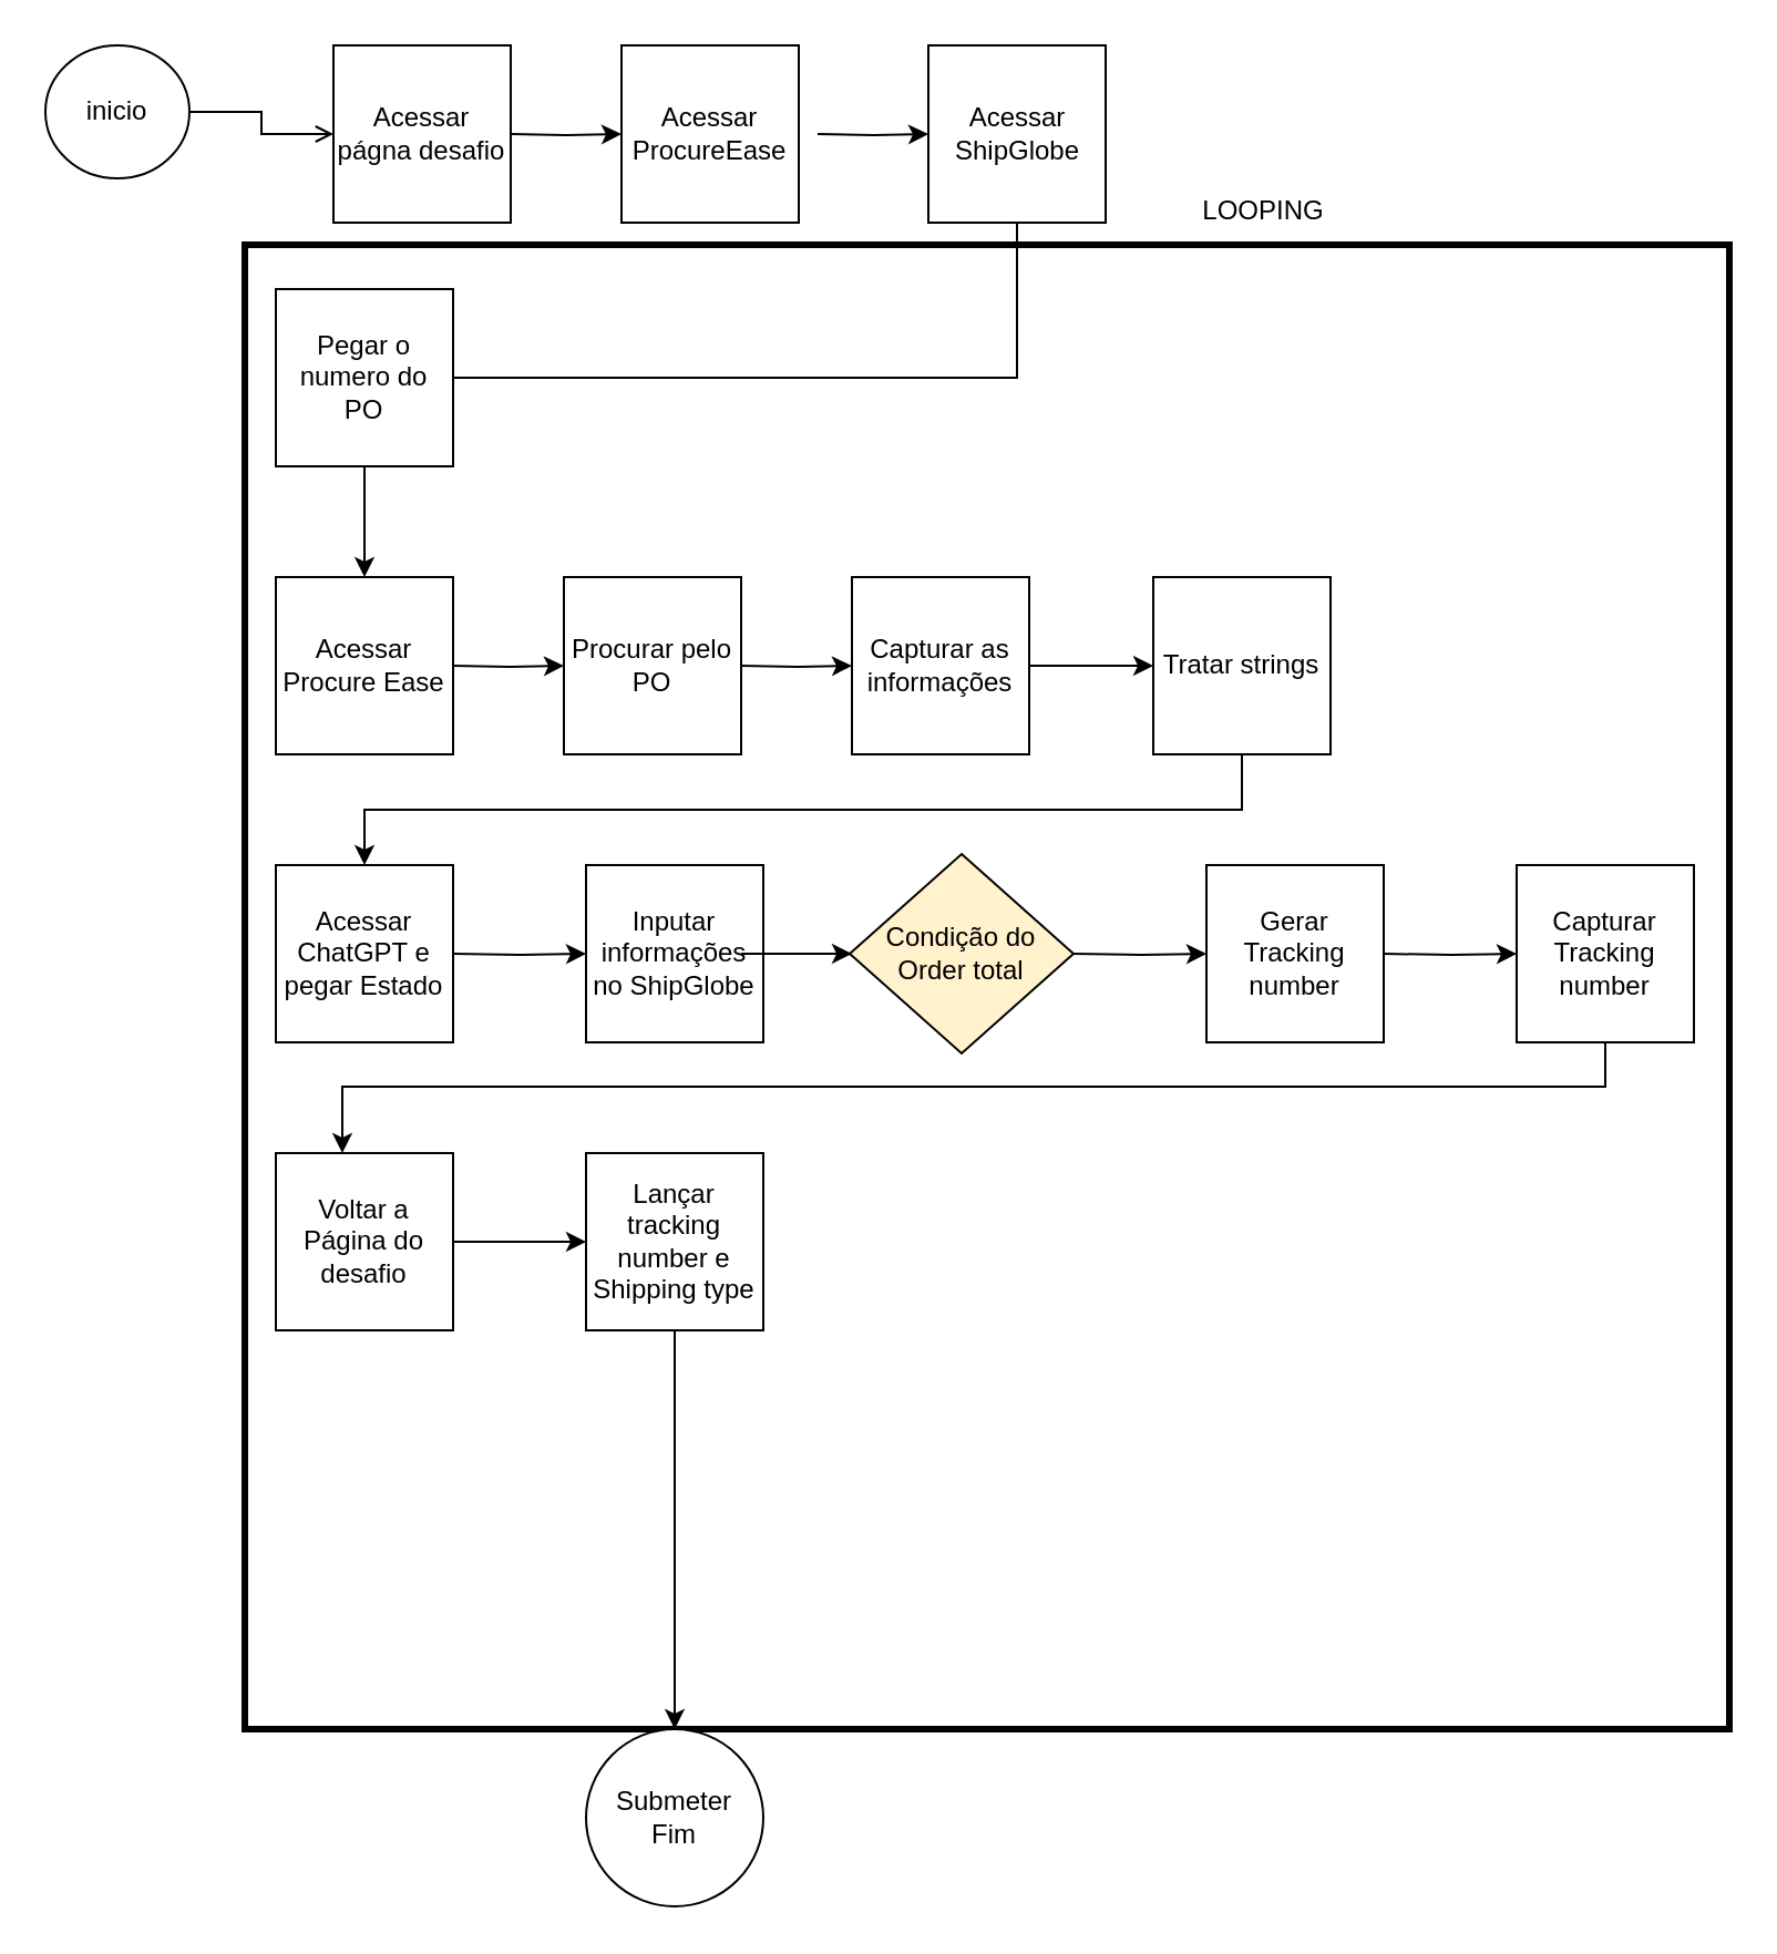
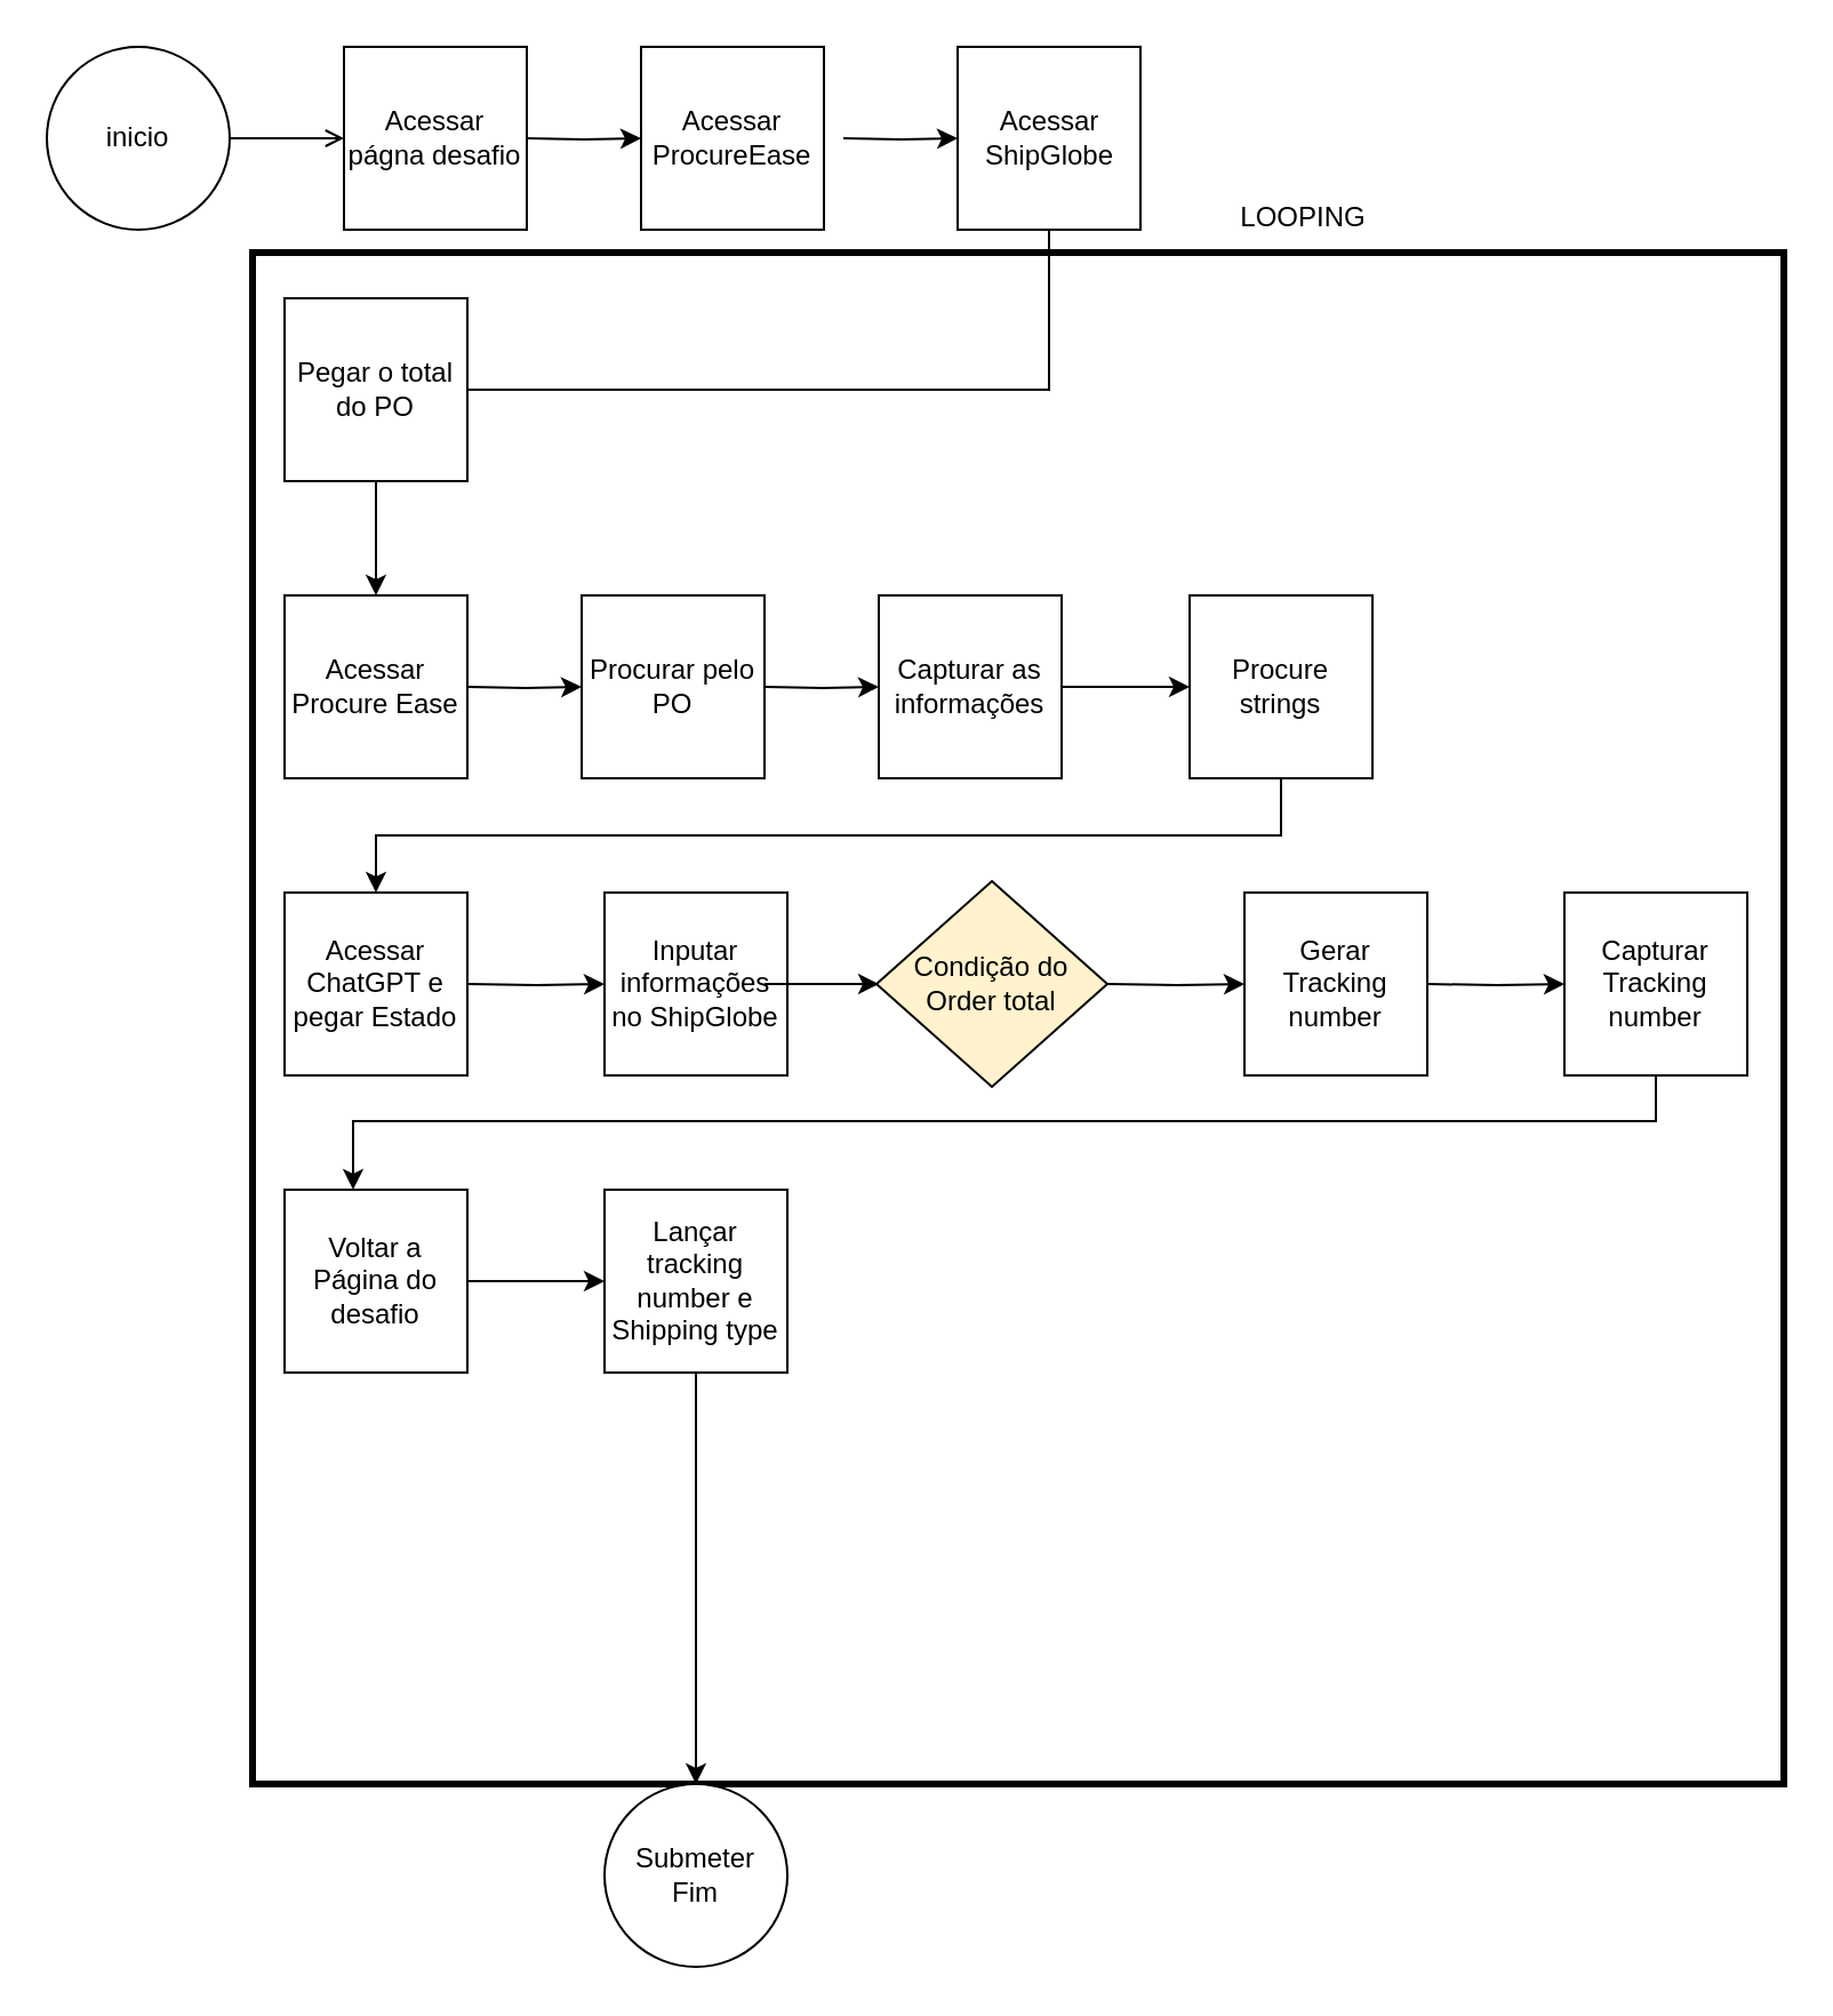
- <mxCell id="4" value="inicio" style="ellipse;whiteSpace=wrap;html=1;aspect=fixed;" parent="1" vertex="1"><mxGeometry x="20" y="20" width="65" height="60" as="geometry" /></mxCell>
+ <mxCell id="4" value="inicio" style="ellipse;whiteSpace=wrap;html=1;aspect=fixed;" parent="1" vertex="1"><mxGeometry x="20" y="20" width="80" height="80" as="geometry" /></mxCell>
- <mxCell id="7" value="Pegar o numero do PO" style="whiteSpace=wrap;html=1;aspect=fixed;" parent="1" vertex="1"><mxGeometry x="124" y="130" width="80" height="80" as="geometry" /></mxCell>
+ <mxCell id="7" value="Pegar o total do PO" style="whiteSpace=wrap;html=1;aspect=fixed;" parent="1" vertex="1"><mxGeometry x="124" y="130" width="80" height="80" as="geometry" /></mxCell>
- <mxCell id="37" value="Tratar strings" style="whiteSpace=wrap;html=1;aspect=fixed;" vertex="1" parent="1"><mxGeometry x="520" y="260" width="80" height="80" as="geometry" /></mxCell>
+ <mxCell id="37" value="Procure strings" style="whiteSpace=wrap;html=1;aspect=fixed;" vertex="1" parent="1"><mxGeometry x="520" y="260" width="80" height="80" as="geometry" /></mxCell>
